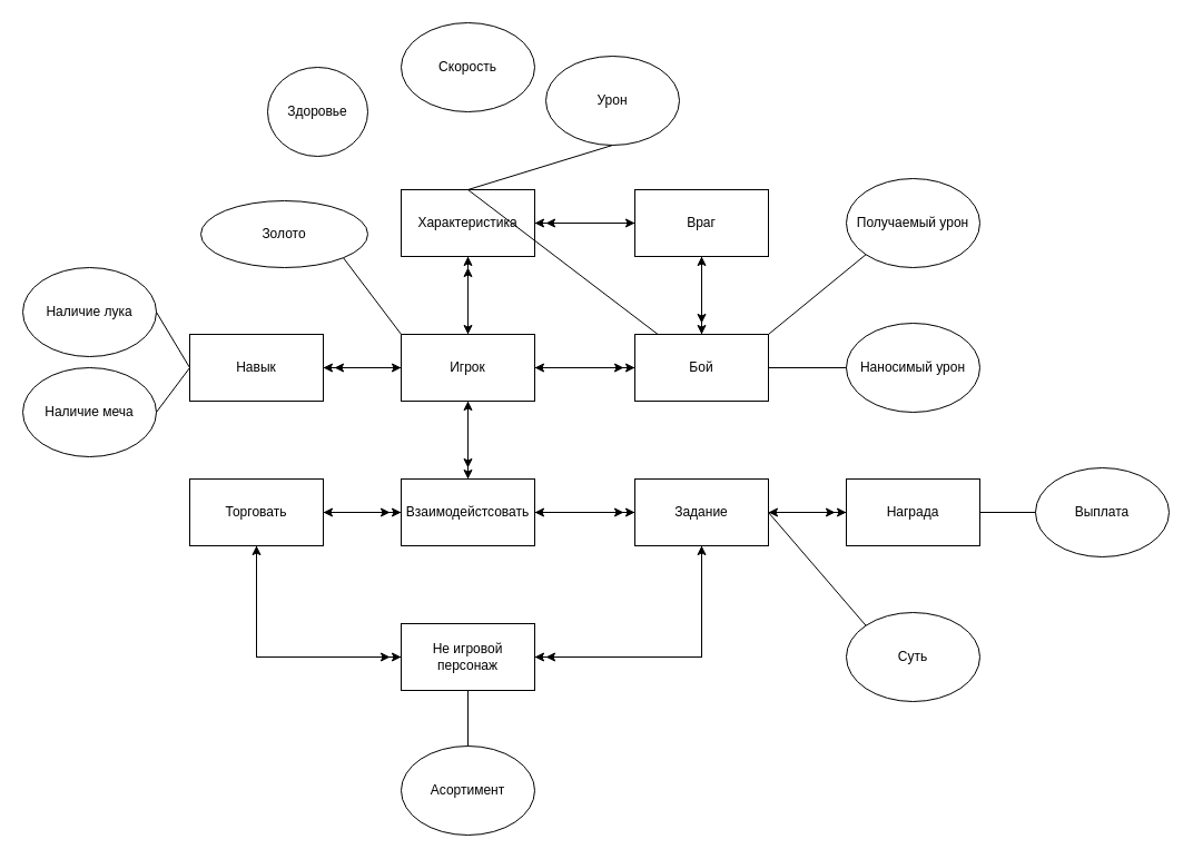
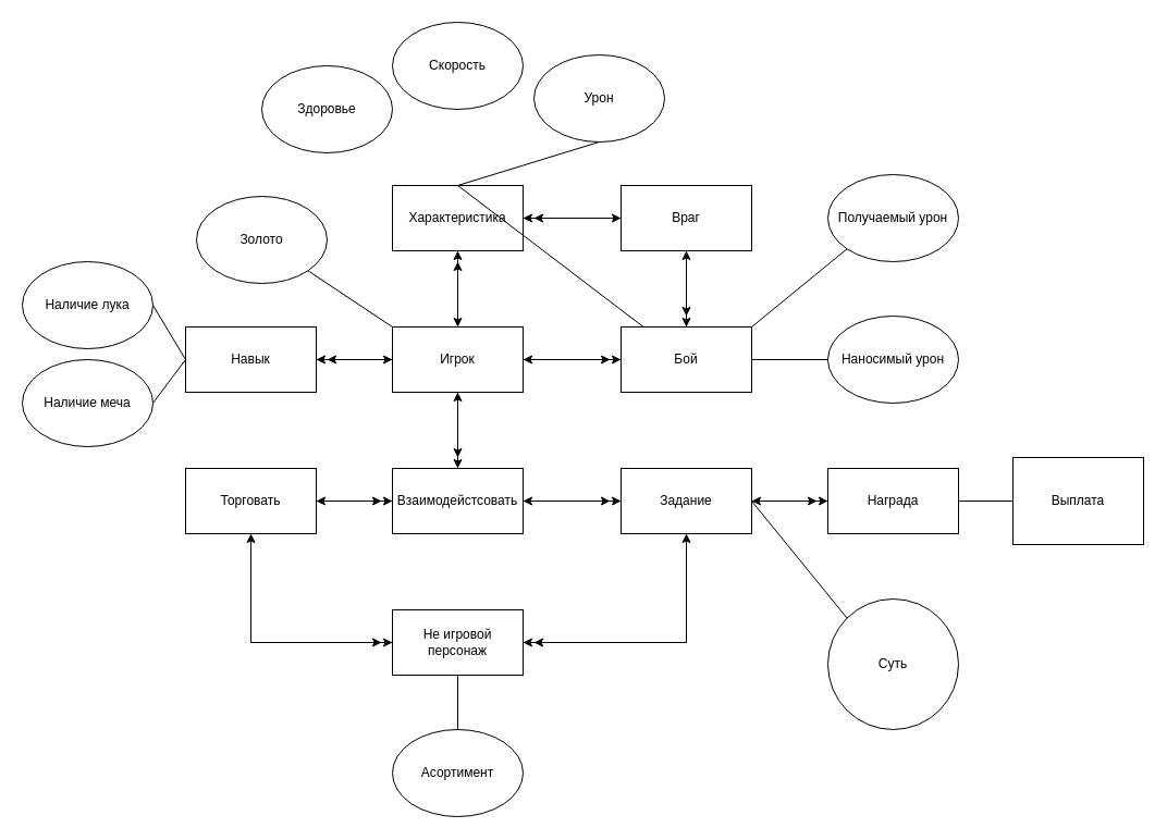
- <mxCell id="28" value="Здоровье" style="ellipse;whiteSpace=wrap;html=1;" vertex="1" parent="1"><mxGeometry x="240" y="60" width="90" height="80" as="geometry" /></mxCell>
+ <mxCell id="28" value="Здоровье" style="ellipse;whiteSpace=wrap;html=1;" vertex="1" parent="1"><mxGeometry x="240" y="60" width="120" height="80" as="geometry" /></mxCell>
- <mxCell id="45" value="Золото" style="ellipse;whiteSpace=wrap;html=1;" vertex="1" parent="1"><mxGeometry x="180" y="180" width="150" height="60" as="geometry" /></mxCell>
+ <mxCell id="45" value="Золото" style="ellipse;whiteSpace=wrap;html=1;" vertex="1" parent="1"><mxGeometry x="180" y="180" width="120" height="80" as="geometry" /></mxCell>
- <mxCell id="64" value="Выплата" style="ellipse;whiteSpace=wrap;html=1;" vertex="1" parent="1"><mxGeometry x="930" y="420" width="120" height="80" as="geometry" /></mxCell>
+ <mxCell id="64" value="Выплата" style="whiteSpace=wrap;html=1;rounded=0;" vertex="1" parent="1"><mxGeometry x="930" y="420" width="120" height="80" as="geometry" /></mxCell>
- <mxCell id="60" value="Суть" style="ellipse;whiteSpace=wrap;html=1;" vertex="1" parent="1"><mxGeometry x="760" y="550" width="120" height="80" as="geometry" /></mxCell>
+ <mxCell id="60" value="Суть" style="ellipse;whiteSpace=wrap;html=1;" vertex="1" parent="1"><mxGeometry x="760" y="550" width="120" height="120" as="geometry" /></mxCell>
